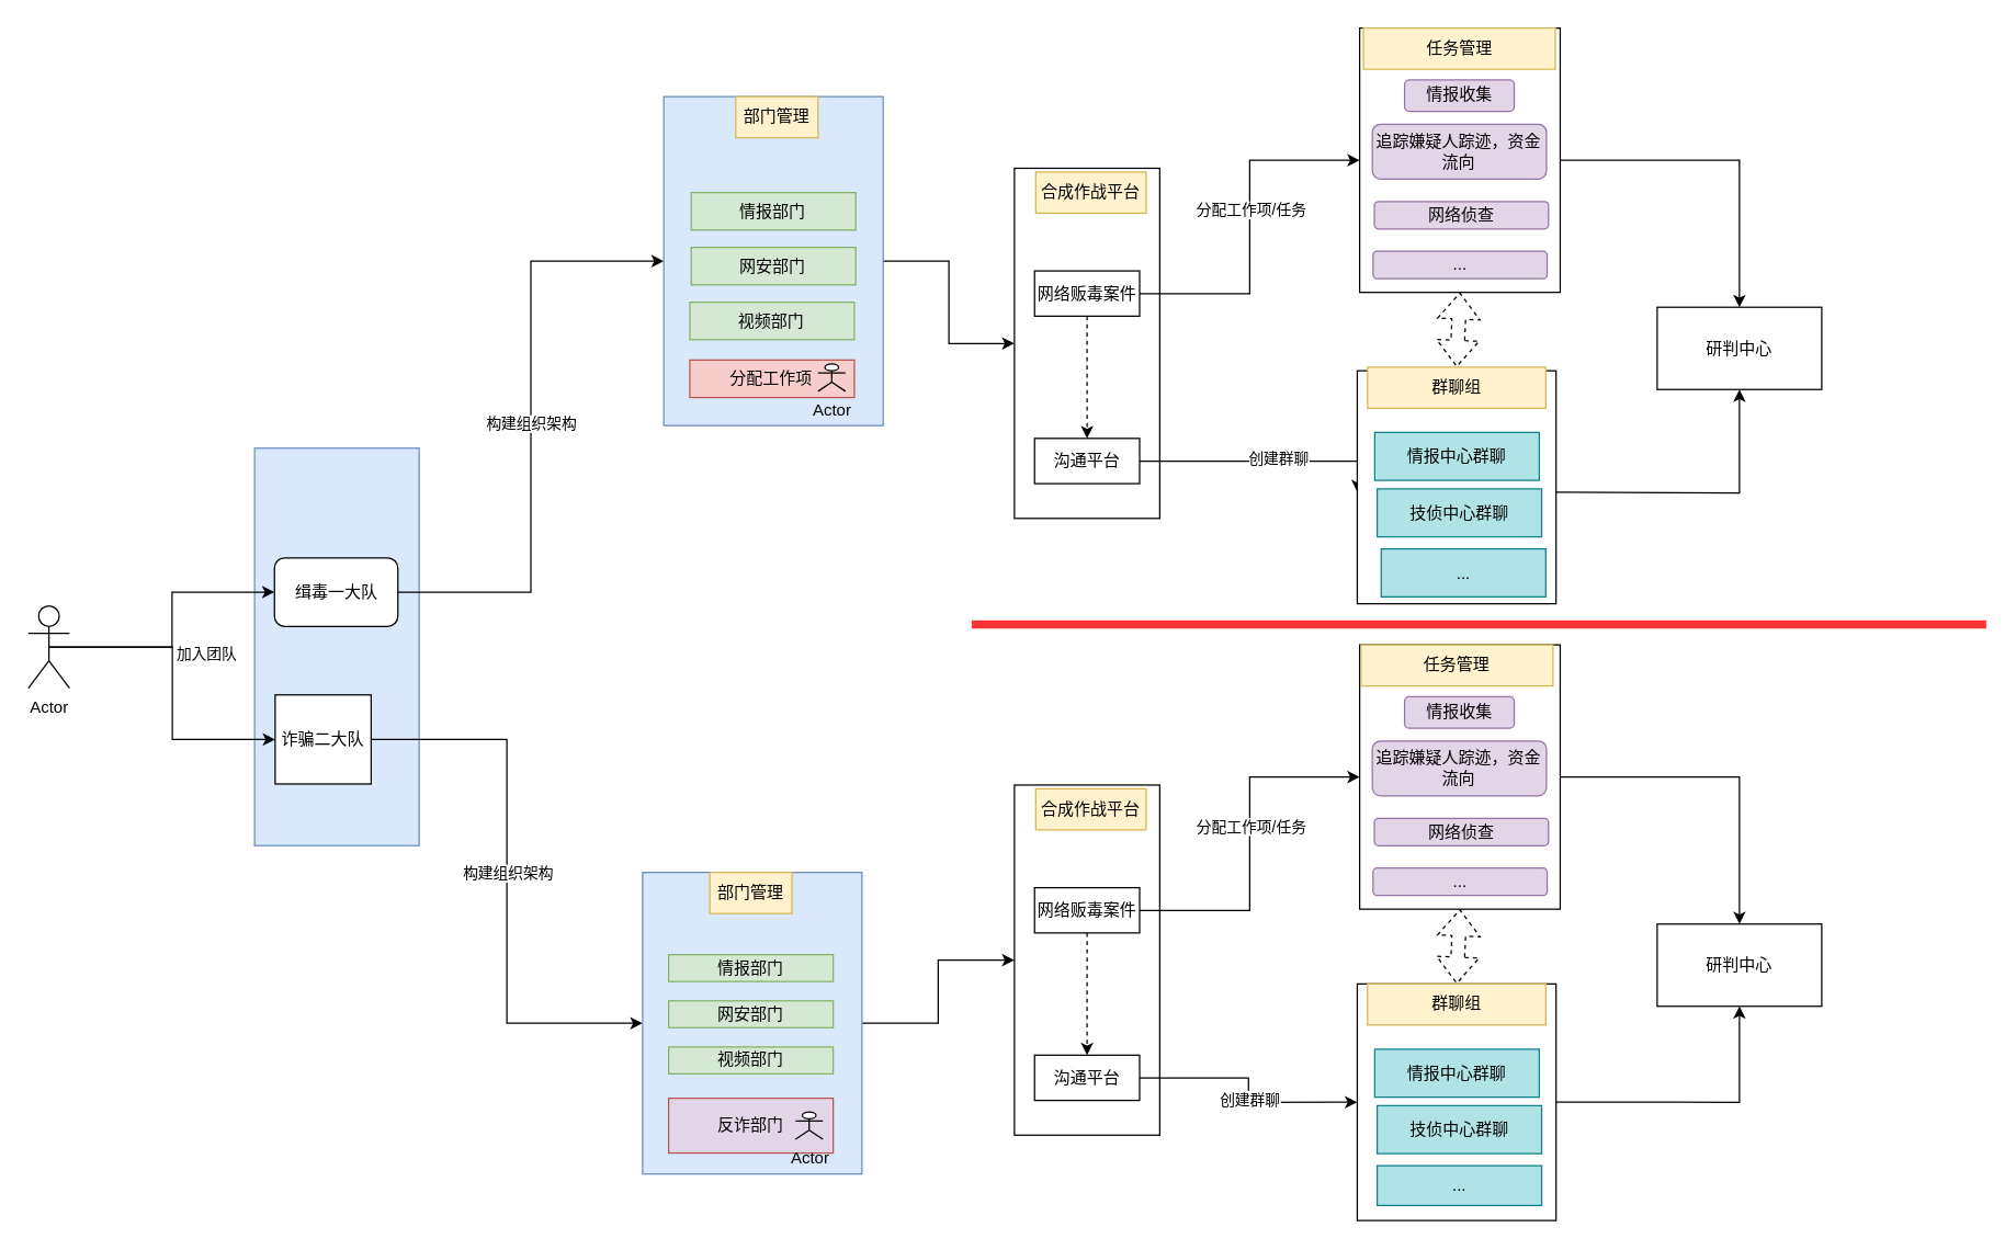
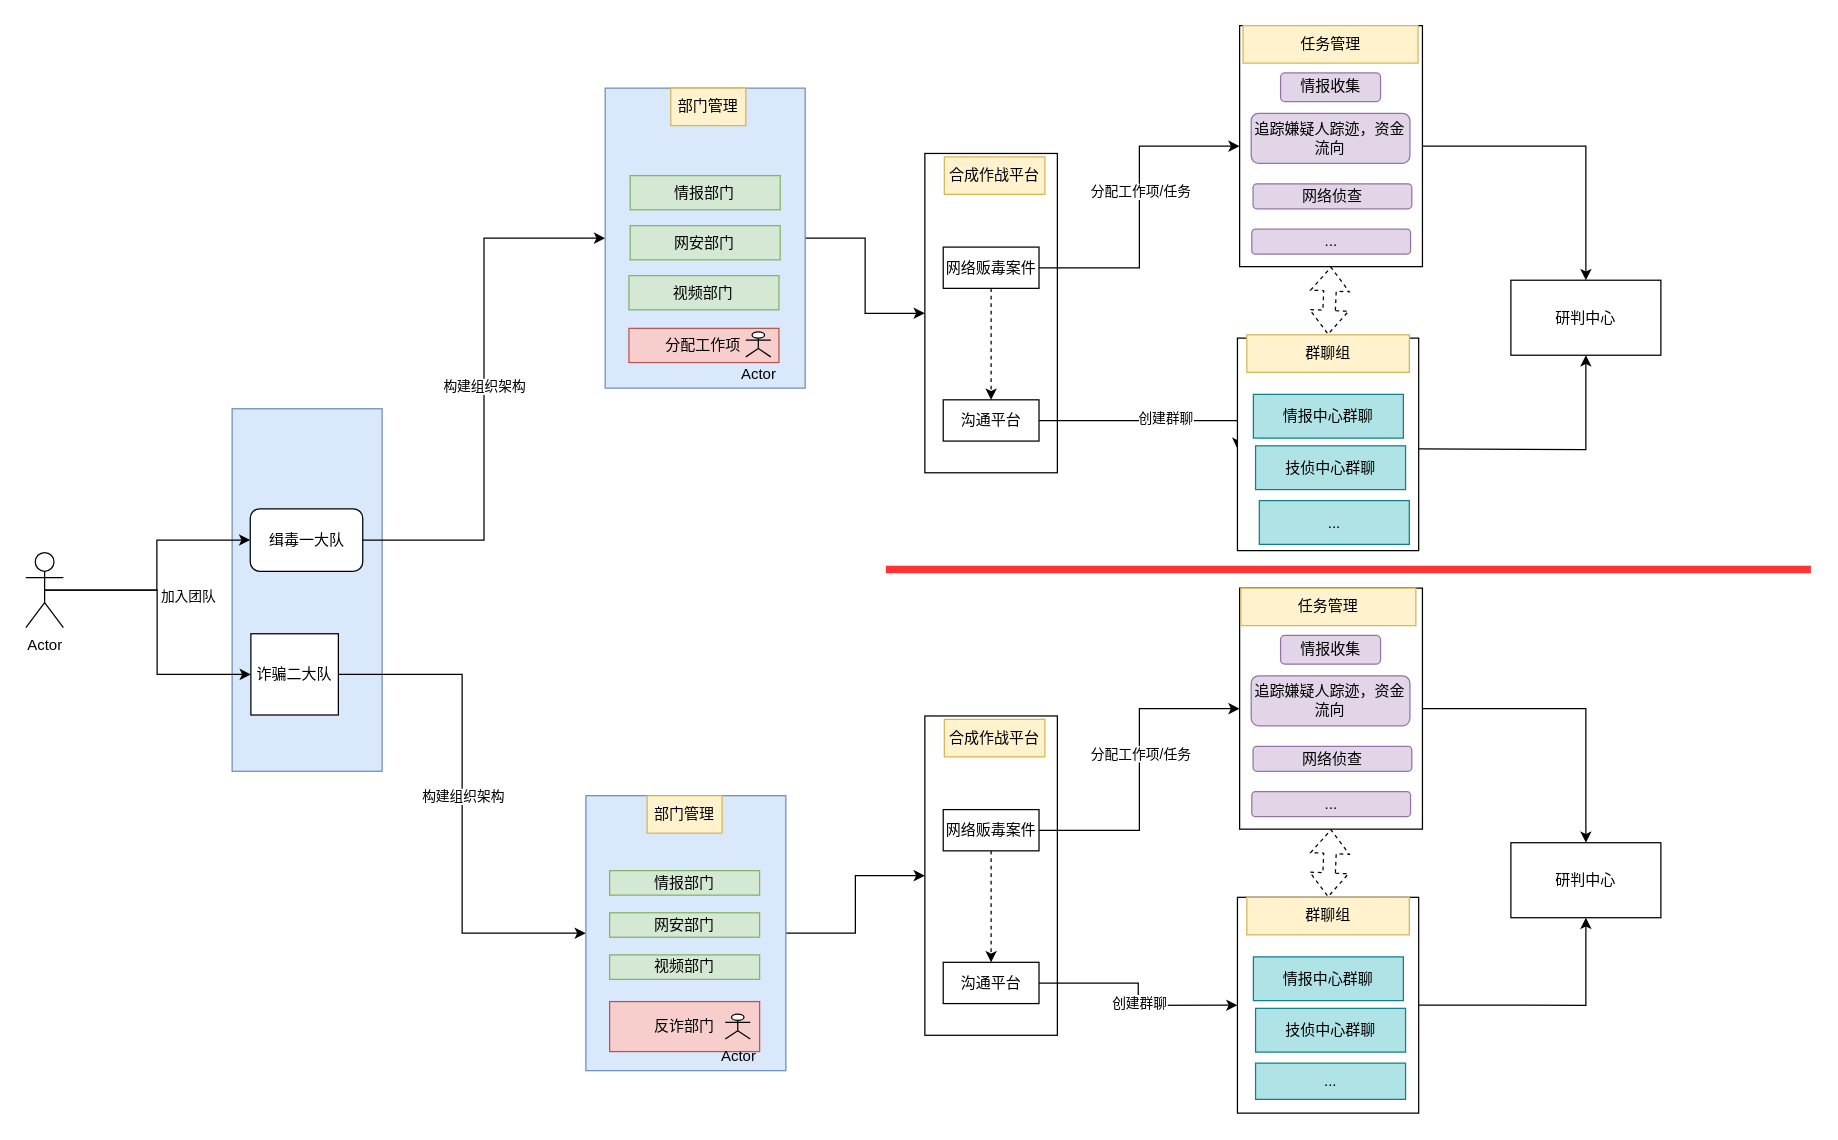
- <mxCell id="25" value="反诈部门" style="rounded=0;whiteSpace=wrap;html=1;fillColor=#e1d5e7;strokeColor=#b85450;container=0;" vertex="1" parent="1"><mxGeometry x="487" y="800.77" width="120" height="40" as="geometry" /></mxCell>
+ <mxCell id="25" value="反诈部门" style="rounded=0;whiteSpace=wrap;html=1;fillColor=#f8cecc;strokeColor=#b85450;container=0;" vertex="1" parent="1"><mxGeometry x="487" y="800.77" width="120" height="40" as="geometry" /></mxCell>
